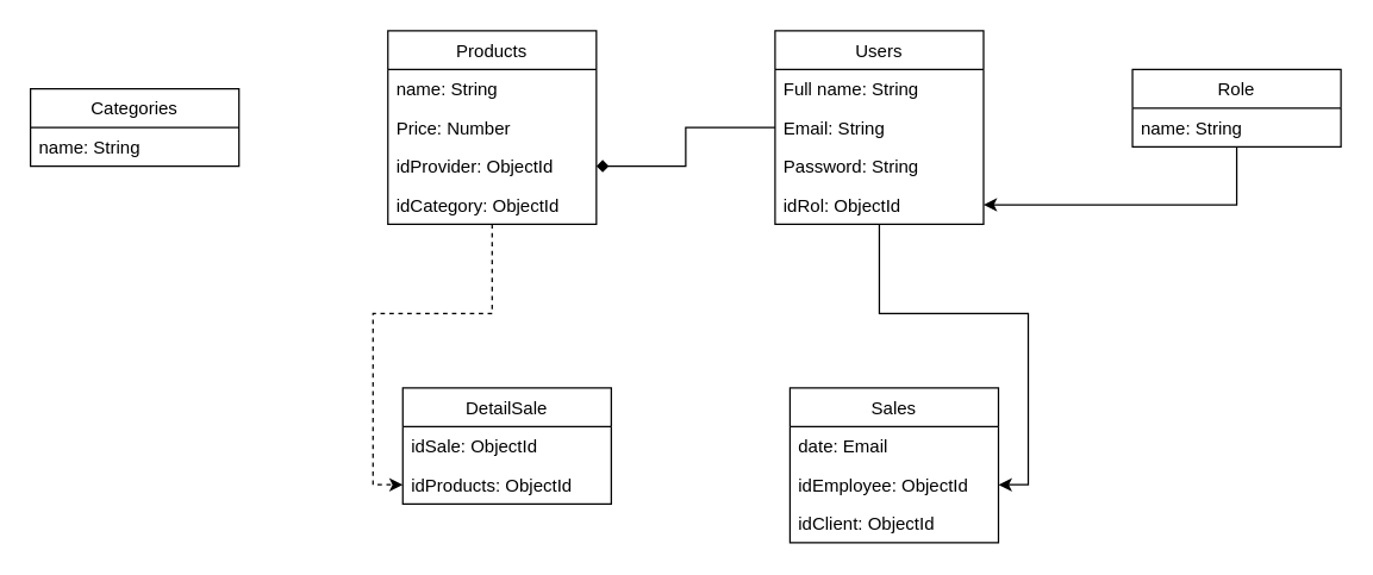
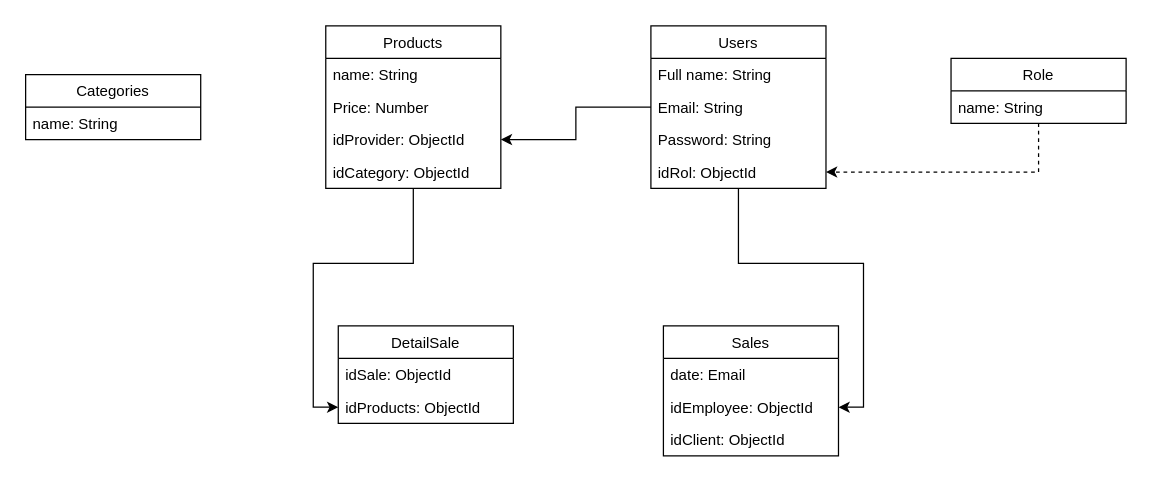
- <mxCell id="2" style="edgeStyle=orthogonalEdgeStyle;rounded=0;orthogonalLoop=1;jettySize=auto;html=1;entryX=1;entryY=0.5;entryDx=0;entryDy=0;endArrow=diamond;" edge="1" parent="1" source="4" target="16"><mxGeometry relative="1" as="geometry" /></mxCell>
+ <mxCell id="2" style="edgeStyle=orthogonalEdgeStyle;rounded=0;orthogonalLoop=1;jettySize=auto;html=1;entryX=1;entryY=0.5;entryDx=0;entryDy=0;" edge="1" parent="1" source="4" target="16"><mxGeometry relative="1" as="geometry" /></mxCell>
- <mxCell id="9" style="edgeStyle=orthogonalEdgeStyle;rounded=0;orthogonalLoop=1;jettySize=auto;html=1;entryX=1;entryY=0.5;entryDx=0;entryDy=0;" edge="1" parent="1" source="10" target="8"><mxGeometry relative="1" as="geometry" /></mxCell>
+ <mxCell id="9" style="edgeStyle=orthogonalEdgeStyle;rounded=0;orthogonalLoop=1;jettySize=auto;html=1;entryX=1;entryY=0.5;entryDx=0;entryDy=0;dashed=1;" edge="1" parent="1" source="10" target="8"><mxGeometry relative="1" as="geometry" /></mxCell>
- <mxCell id="12" style="edgeStyle=orthogonalEdgeStyle;rounded=0;orthogonalLoop=1;jettySize=auto;html=1;entryX=0;entryY=0.5;entryDx=0;entryDy=0;dashed=1;" edge="1" parent="1" source="13" target="26"><mxGeometry relative="1" as="geometry"><Array as="points"><mxPoint x="330" y="210" /><mxPoint x="250" y="210" /><mxPoint x="250" y="325" /></Array></mxGeometry></mxCell>
+ <mxCell id="12" style="edgeStyle=orthogonalEdgeStyle;rounded=0;orthogonalLoop=1;jettySize=auto;html=1;entryX=0;entryY=0.5;entryDx=0;entryDy=0;" edge="1" parent="1" source="13" target="26"><mxGeometry relative="1" as="geometry"><Array as="points"><mxPoint x="330" y="210" /><mxPoint x="250" y="210" /><mxPoint x="250" y="325" /></Array></mxGeometry></mxCell>
